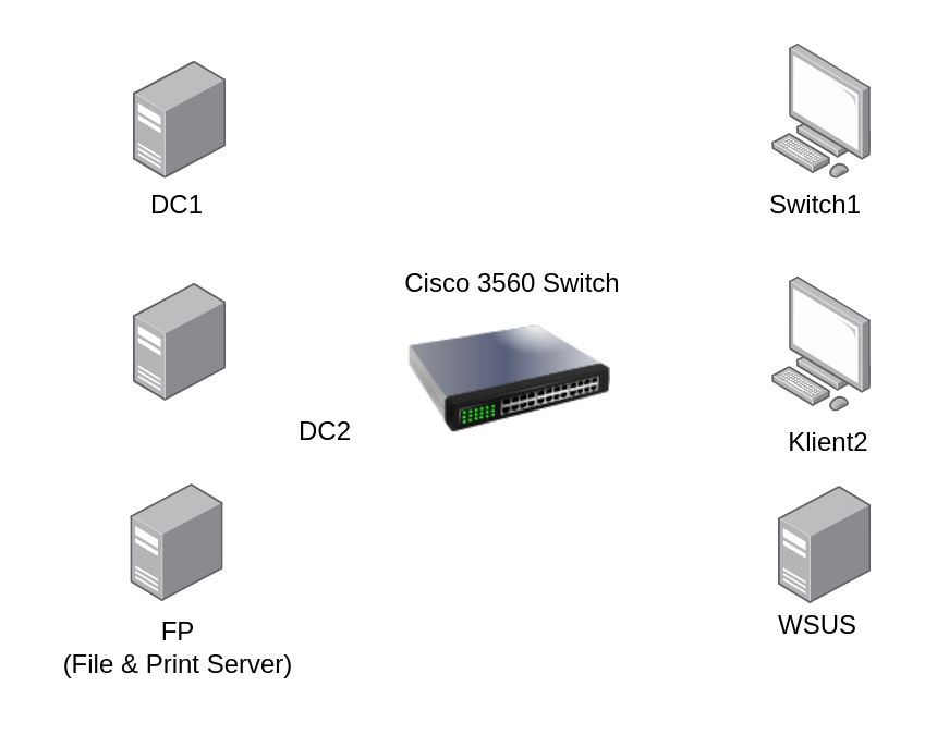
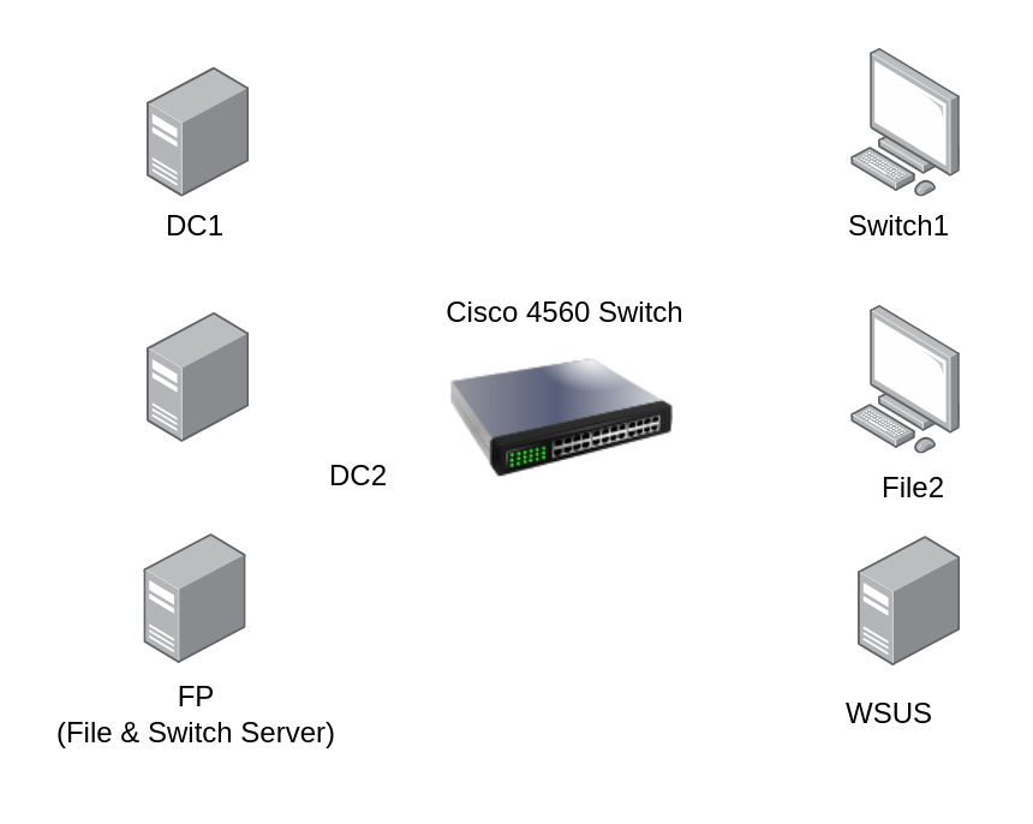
- <mxCell id="9" value="Cisco 3560 Switch" style="text;html=1;strokeColor=none;fillColor=none;align=center;verticalAlign=middle;whiteSpace=wrap;rounded=0;" vertex="1" parent="1"><mxGeometry x="175" y="120" width="120" height="20" as="geometry" /></mxCell>
+ <mxCell id="9" value="Cisco 4560 Switch" style="text;html=1;strokeColor=none;fillColor=none;align=center;verticalAlign=middle;whiteSpace=wrap;rounded=0;" vertex="1" parent="1"><mxGeometry x="175" y="120" width="120" height="20" as="geometry" /></mxCell>
- <mxCell id="5" value="Klient2" style="text;html=1;strokeColor=none;fillColor=none;align=center;verticalAlign=middle;whiteSpace=wrap;rounded=0;" vertex="1" parent="1"><mxGeometry x="352" y="188.8" width="56" height="28.2" as="geometry" /></mxCell>
+ <mxCell id="5" value="File2" style="text;html=1;strokeColor=none;fillColor=none;align=center;verticalAlign=middle;whiteSpace=wrap;rounded=0;" vertex="1" parent="1"><mxGeometry x="352" y="188.8" width="56" height="28.2" as="geometry" /></mxCell>
- <mxCell id="15" value="&lt;div&gt;WSUS&lt;/div&gt;" style="text;html=1;strokeColor=none;fillColor=none;align=center;verticalAlign=middle;whiteSpace=wrap;rounded=0;" vertex="1" parent="1"><mxGeometry x="355" y="277" width="40" height="20" as="geometry" /></mxCell>
+ <mxCell id="15" value="&lt;div&gt;WSUS&lt;/div&gt;" style="text;html=1;strokeColor=none;fillColor=none;align=center;verticalAlign=middle;whiteSpace=wrap;rounded=0;" vertex="1" parent="1"><mxGeometry x="350" y="287" width="40" height="20" as="geometry" /></mxCell>
- <mxCell id="6" value="&lt;div&gt;FP&lt;/div&gt;&lt;div&gt;(File &amp;amp; Print Server)&lt;/div&gt;" style="text;html=1;strokeColor=none;fillColor=none;align=center;verticalAlign=middle;whiteSpace=wrap;rounded=0;" vertex="1" parent="1"><mxGeometry x="20.5" y="273" width="121" height="48" as="geometry" /></mxCell>
+ <mxCell id="6" value="&lt;div&gt;FP&lt;/div&gt;&lt;div&gt;(File &amp;amp; Switch Server)&lt;/div&gt;" style="text;html=1;strokeColor=none;fillColor=none;align=center;verticalAlign=middle;whiteSpace=wrap;rounded=0;" vertex="1" parent="1"><mxGeometry x="20.5" y="273" width="121" height="48" as="geometry" /></mxCell>
